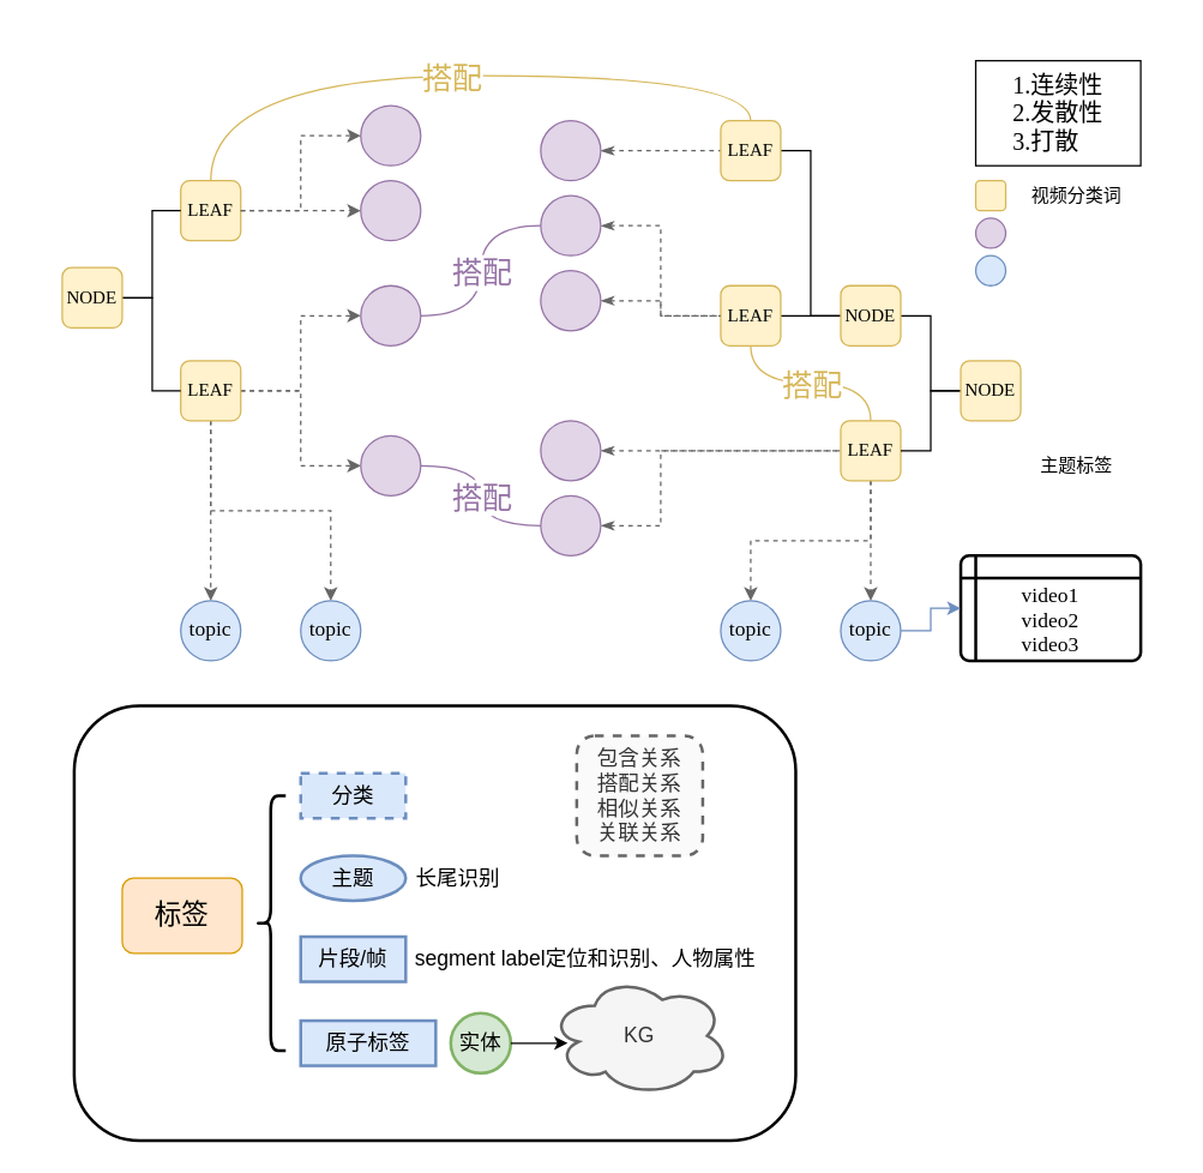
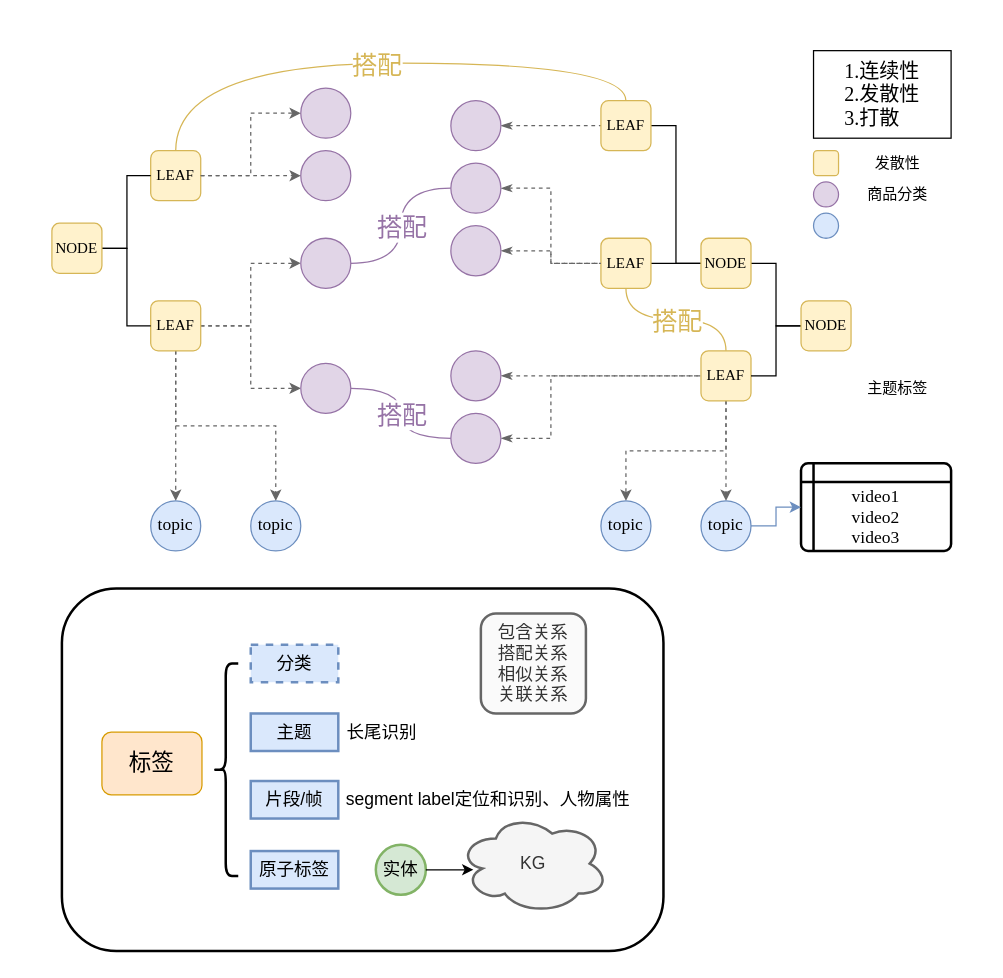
- <mxCell id="56" value="视频分类词" style="text;html=1;align=center;verticalAlign=middle;whiteSpace=wrap;rounded=0;fontFamily=Times New Roman;fontSize=12;" parent="1" vertex="1"><mxGeometry x="670" y="120" width="95" height="20" as="geometry" /></mxCell>
+ <mxCell id="56" value="发散性" style="text;html=1;align=center;verticalAlign=middle;whiteSpace=wrap;rounded=0;fontFamily=Times New Roman;fontSize=12;" parent="1" vertex="1"><mxGeometry x="670" y="120" width="95" height="20" as="geometry" /></mxCell>
+ <mxCell id="58" value="商品分类" style="text;html=1;align=center;verticalAlign=middle;whiteSpace=wrap;rounded=0;fontFamily=Times New Roman;fontSize=12;" parent="1" vertex="1"><mxGeometry x="670" y="145" width="95" height="20" as="geometry" /></mxCell>
- <mxCell id="72" value="&lt;font style=&quot;font-size: 14px&quot;&gt;包含关系&lt;br&gt;搭配关系&lt;br&gt;相似关系&lt;br&gt;关联关系&lt;/font&gt;" style="rounded=1;whiteSpace=wrap;html=1;strokeWidth=2;strokeColor=#666666;fontColor=#333333;fillColor=#FAFAFA;dashed=1;" vertex="1" parent="1"><mxGeometry x="384" y="490" width="84" height="80" as="geometry" /></mxCell>
+ <mxCell id="72" value="&lt;font style=&quot;font-size: 14px&quot;&gt;包含关系&lt;br&gt;搭配关系&lt;br&gt;相似关系&lt;br&gt;关联关系&lt;/font&gt;" style="rounded=1;whiteSpace=wrap;html=1;strokeWidth=2;strokeColor=#666666;fontColor=#333333;fillColor=#FAFAFA;" vertex="1" parent="1"><mxGeometry x="384" y="490" width="84" height="80" as="geometry" /></mxCell>
- <mxCell id="64" value="&lt;font style=&quot;font-size: 14px&quot;&gt;主题&lt;/font&gt;" style="ellipse;whiteSpace=wrap;html=1;strokeWidth=2;fillColor=#dae8fc;strokeColor=#6c8ebf;" vertex="1" parent="1"><mxGeometry x="200" y="570" width="70" height="30" as="geometry" /></mxCell>
+ <mxCell id="64" value="&lt;font style=&quot;font-size: 14px&quot;&gt;主题&lt;/font&gt;" style="rounded=0;whiteSpace=wrap;html=1;strokeWidth=2;fillColor=#dae8fc;strokeColor=#6c8ebf;" vertex="1" parent="1"><mxGeometry x="200" y="570" width="70" height="30" as="geometry" /></mxCell>
- <mxCell id="66" value="&lt;font style=&quot;font-size: 14px&quot;&gt;原子标签&lt;/font&gt;" style="rounded=0;whiteSpace=wrap;html=1;strokeWidth=2;fillColor=#dae8fc;strokeColor=#6c8ebf;" vertex="1" parent="1"><mxGeometry x="200" y="680" width="90" height="30" as="geometry" /></mxCell>
+ <mxCell id="66" value="&lt;font style=&quot;font-size: 14px&quot;&gt;原子标签&lt;/font&gt;" style="rounded=0;whiteSpace=wrap;html=1;strokeWidth=2;fillColor=#dae8fc;strokeColor=#6c8ebf;" vertex="1" parent="1"><mxGeometry x="200" y="680" width="70" height="30" as="geometry" /></mxCell>
